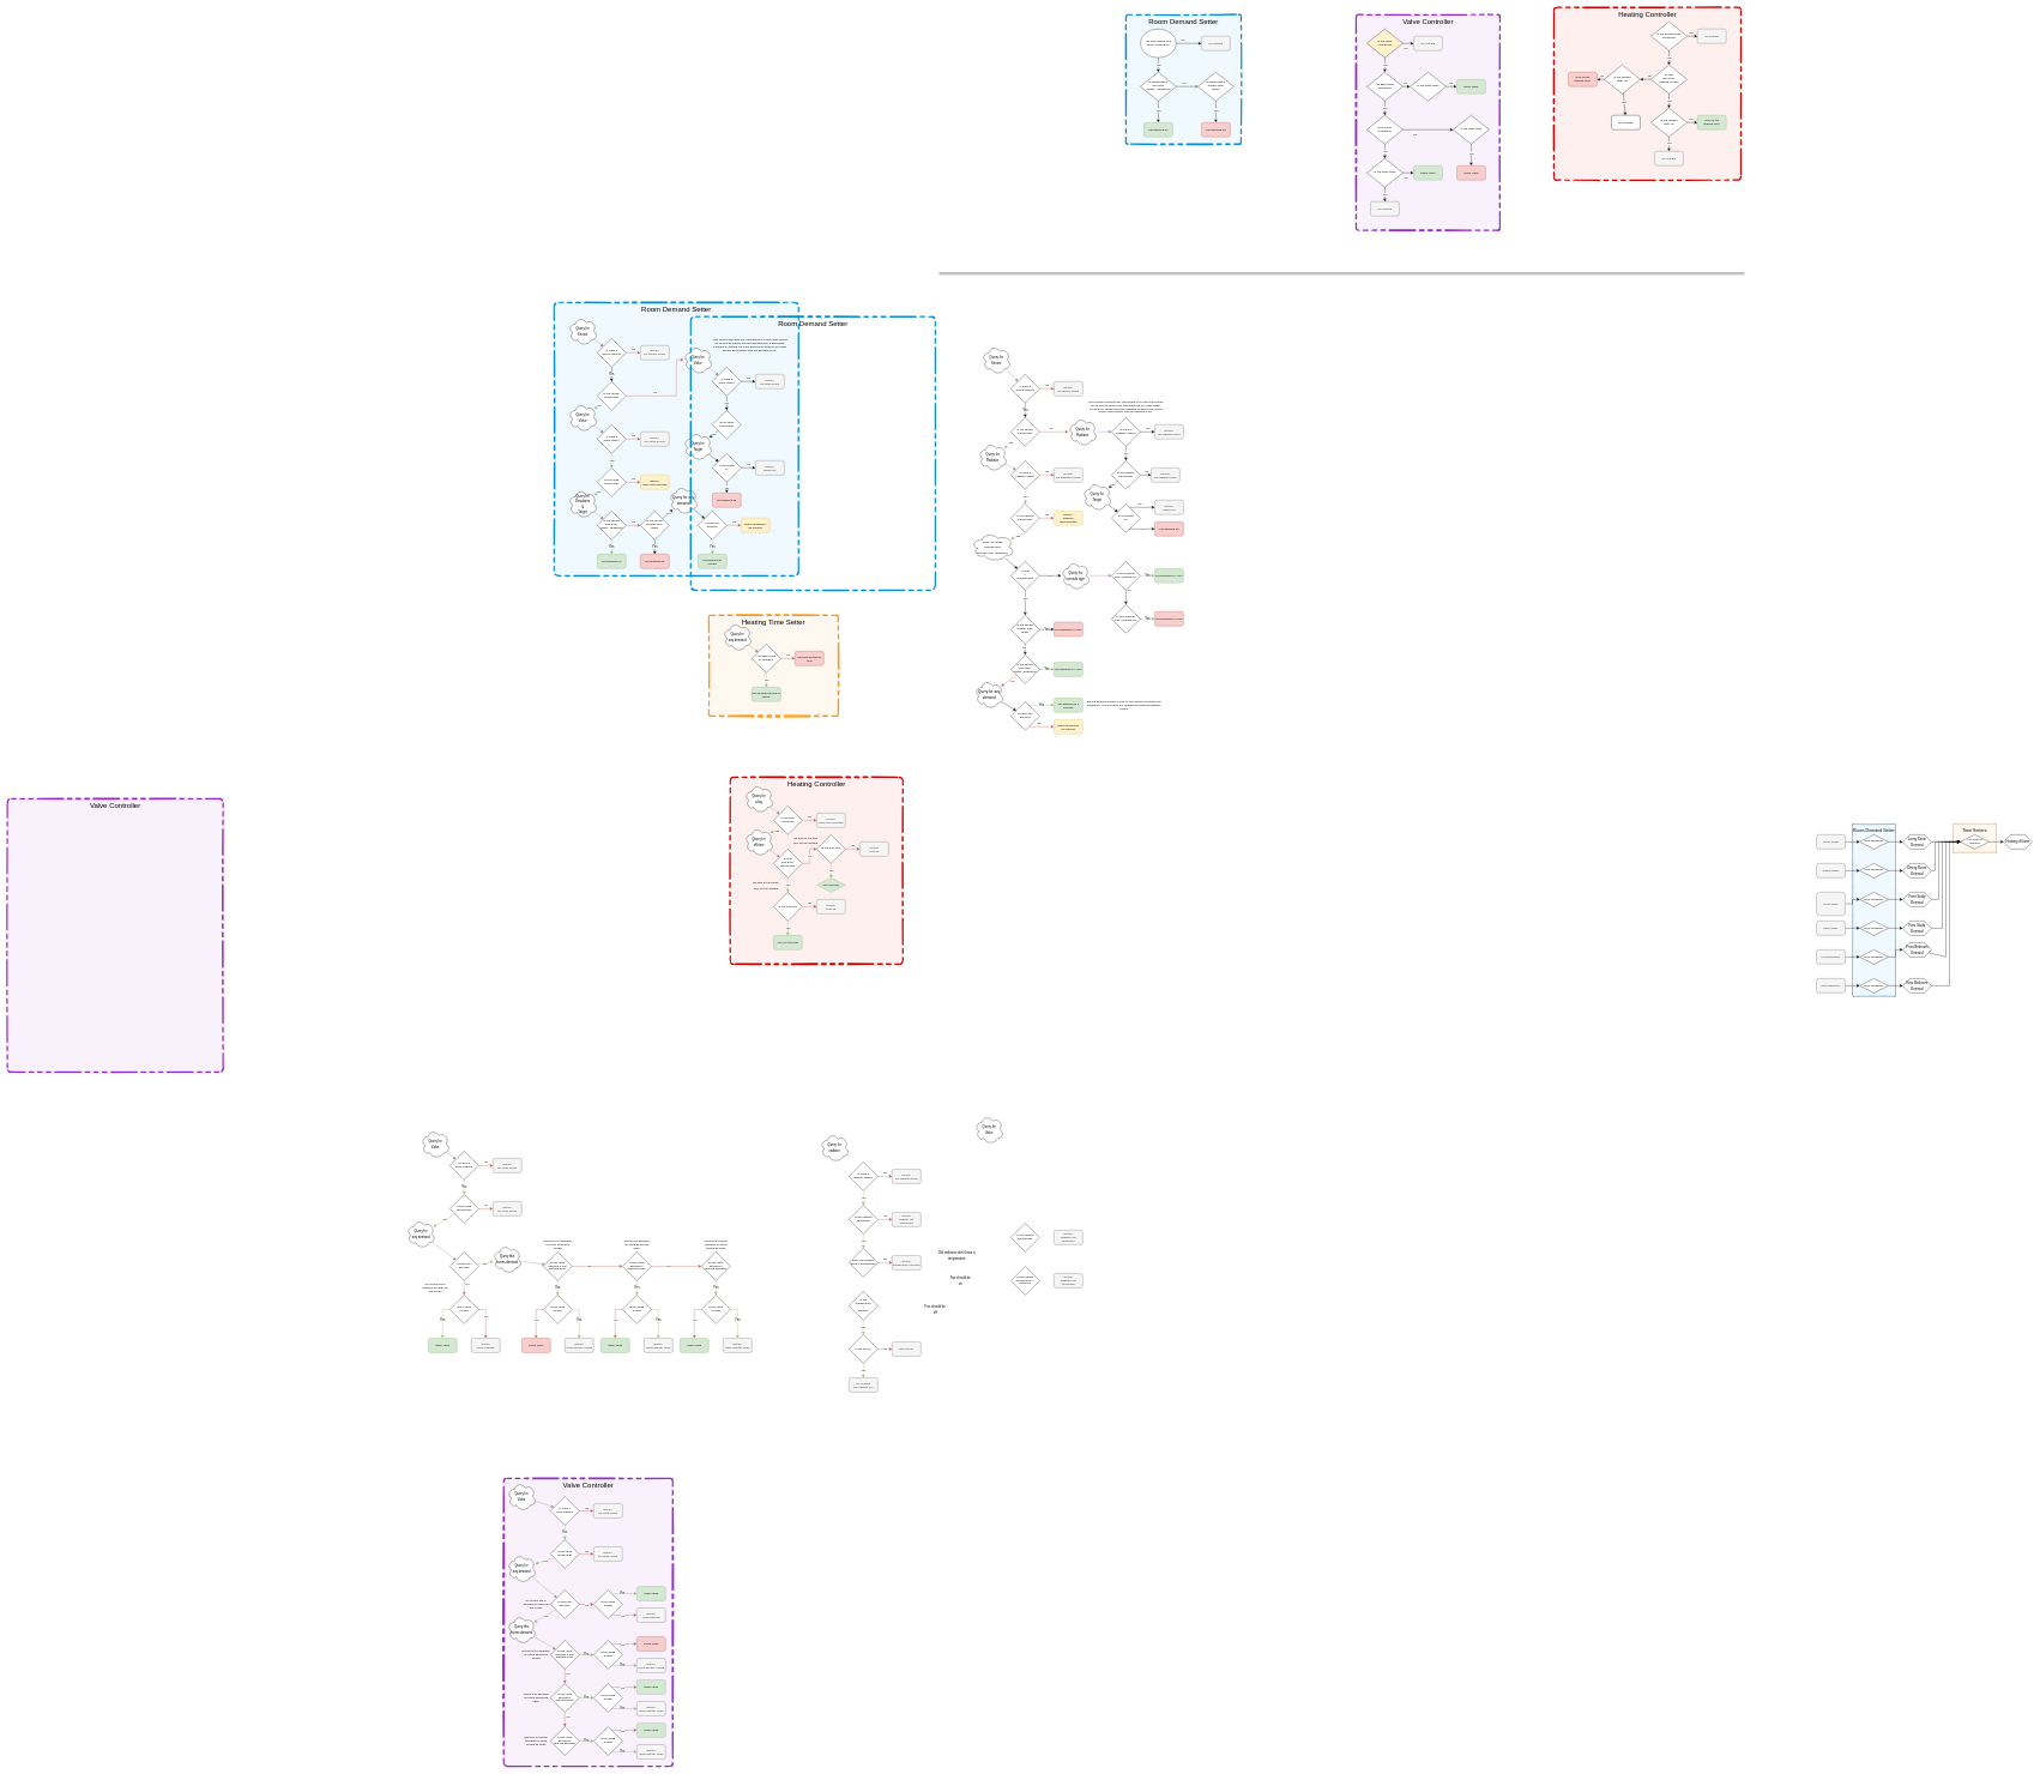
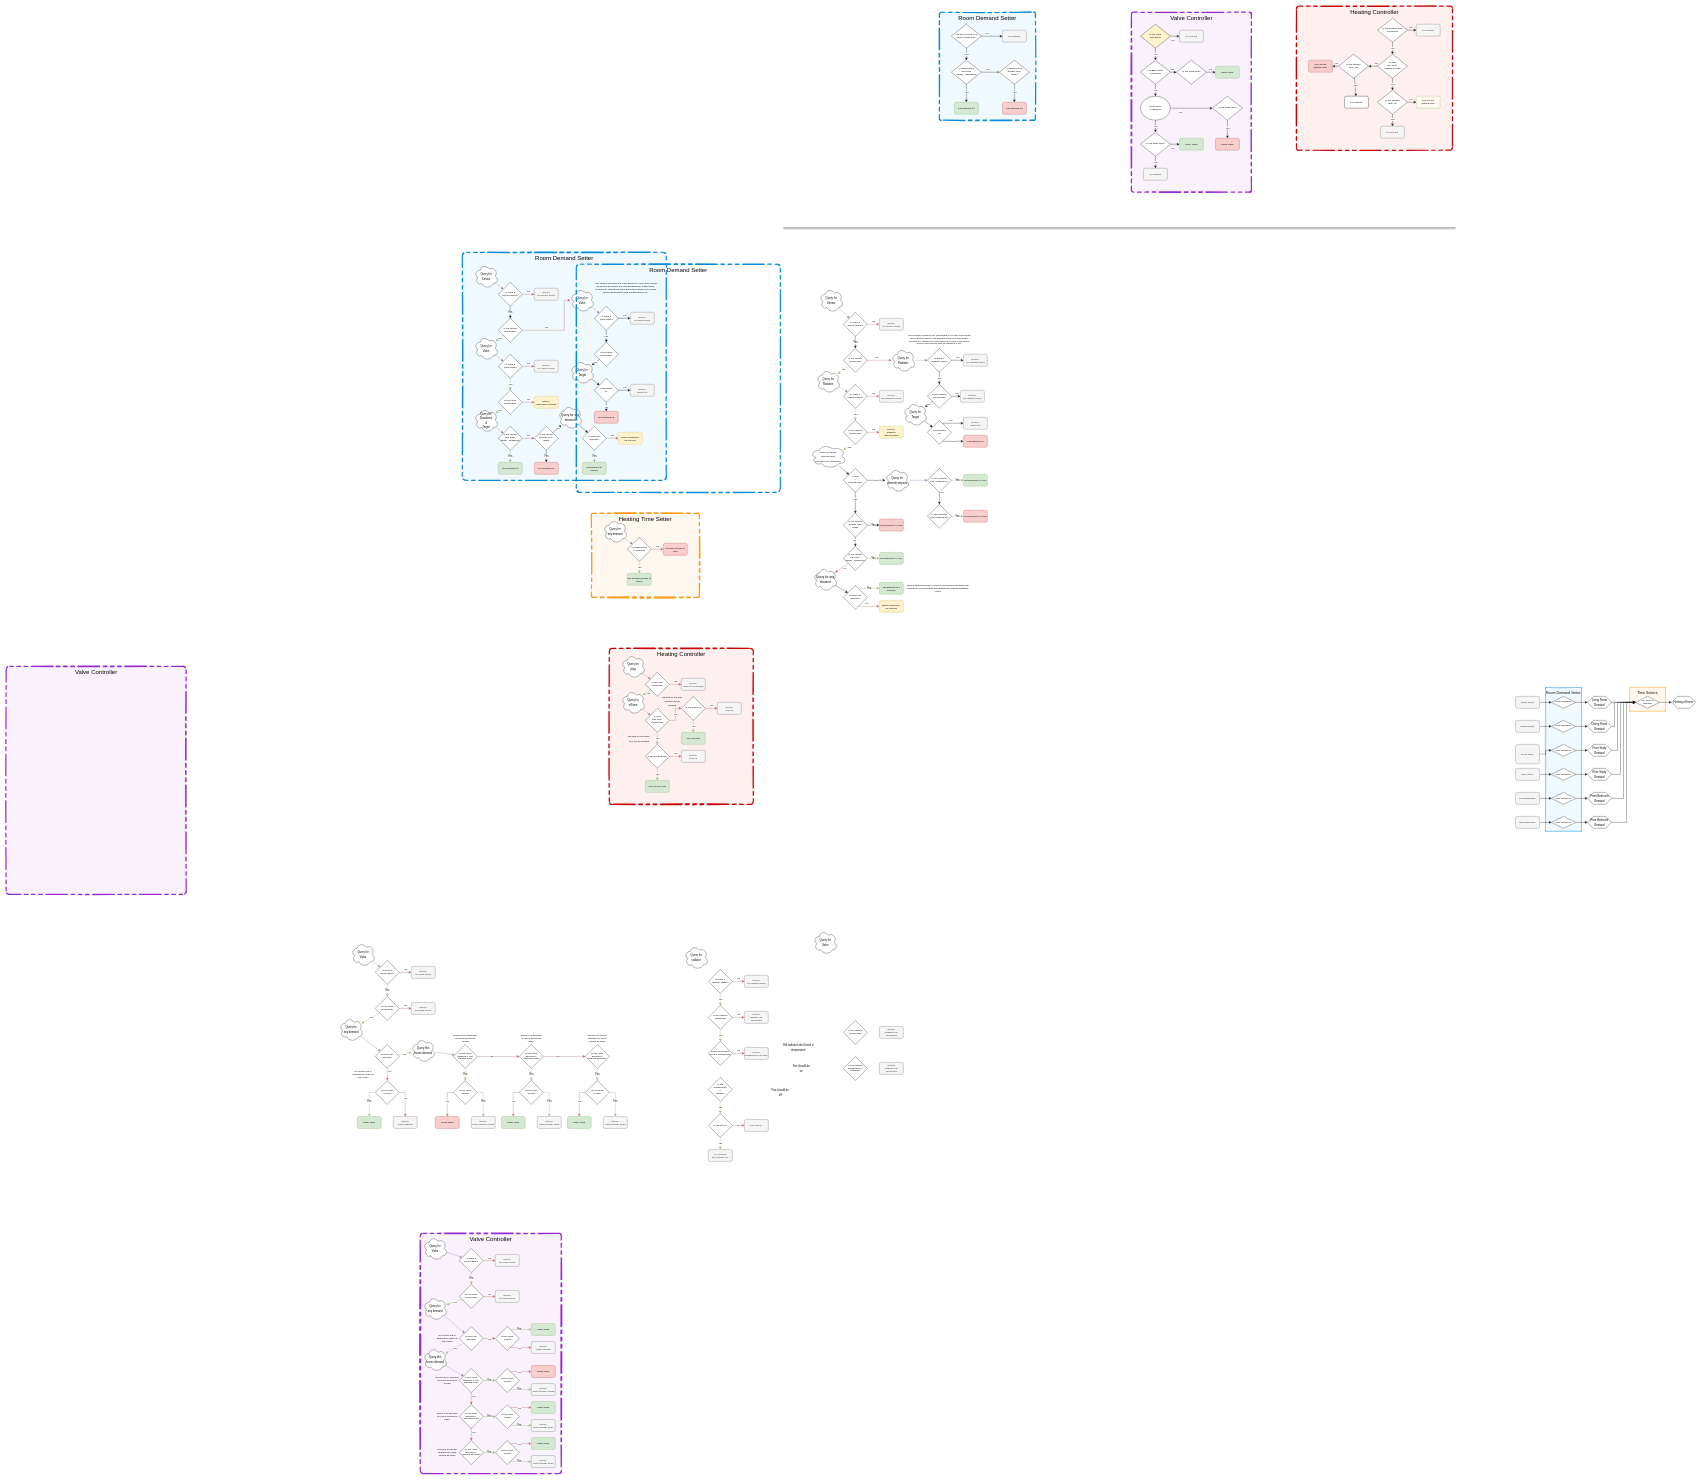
- <mxCell id="73" value="Are both sensor and valve connected?" style="ellipse;whiteSpace=wrap;html=1;shadow=0;fontFamily=Helvetica;fontSize=8;align=center;strokeWidth=1;spacing=6;spacingTop=-4;" parent="71" vertex="1"><mxGeometry x="40" y="40" width="100" height="80" as="geometry" /></mxCell>
+ <mxCell id="73" value="Are both sensor and valve connected?" style="rhombus;whiteSpace=wrap;html=1;shadow=0;fontFamily=Helvetica;fontSize=8;align=center;strokeWidth=1;spacing=6;spacingTop=-4;" parent="71" vertex="1"><mxGeometry x="40" y="40" width="100" height="80" as="geometry" /></mxCell>
- <mxCell id="7" value="Turn on the &lt;br&gt;heating relay" style="rounded=1;whiteSpace=wrap;html=1;fontSize=8;glass=0;strokeWidth=1;shadow=0;fillColor=#d5e8d4;strokeColor=#82b366;" parent="1" vertex="1"><mxGeometry x="4718.93" y="320" width="80" height="40" as="geometry" /></mxCell>
+ <mxCell id="7" value="Turn on the &lt;br&gt;heating relay" style="rounded=1;whiteSpace=wrap;html=1;fontSize=8;glass=0;strokeWidth=1;shadow=0;fillColor=#fff8f0;strokeColor=#82b366;" parent="1" vertex="1"><mxGeometry x="4718.93" y="320" width="80" height="40" as="geometry" /></mxCell>
- <mxCell id="94" value="Is this room &lt;br&gt;in demand" style="rhombus;whiteSpace=wrap;html=1;shadow=0;fontFamily=Helvetica;fontSize=8;align=center;strokeWidth=1;spacing=6;spacingTop=-4;" parent="89" vertex="1"><mxGeometry x="30" y="280" width="100" height="80" as="geometry" /></mxCell>
+ <mxCell id="94" value="Is this room &lt;br&gt;in demand" style="ellipse;whiteSpace=wrap;html=1;shadow=0;fontFamily=Helvetica;fontSize=8;align=center;strokeWidth=1;spacing=6;spacingTop=-4;" parent="89" vertex="1"><mxGeometry x="30" y="280" width="100" height="80" as="geometry" /></mxCell>
- <mxCell id="421" value="&lt;font style=&quot;font-size: 9px&quot;&gt;Query for&lt;br&gt;override type&lt;/font&gt;" style="ellipse;shape=cloud;whiteSpace=wrap;html=1;" parent="1" vertex="1"><mxGeometry x="2950" y="1560" width="80" height="80" as="geometry" /></mxCell>
+ <mxCell id="421" value="&lt;font style=&quot;font-size: 9px&quot;&gt;Query for&lt;br&gt;override setpoint&lt;/font&gt;" style="ellipse;shape=cloud;whiteSpace=wrap;html=1;" parent="1" vertex="1"><mxGeometry x="2950" y="1560" width="80" height="80" as="geometry" /></mxCell>
- <mxCell id="172" value="&lt;font style=&quot;font-size: 8px;&quot;&gt;Off time in the past turn off the heating&lt;/font&gt;" style="text;html=1;strokeColor=none;fillColor=none;align=center;verticalAlign=middle;whiteSpace=wrap;rounded=0;" parent="170" vertex="1"><mxGeometry x="170" y="160" width="80" height="30" as="geometry" /></mxCell>
+ <mxCell id="172" value="&lt;font style=&quot;font-size: 8px;&quot;&gt;Off time in the past radiator off the heating&lt;/font&gt;" style="text;html=1;strokeColor=none;fillColor=none;align=center;verticalAlign=middle;whiteSpace=wrap;rounded=0;" parent="170" vertex="1"><mxGeometry x="170" y="160" width="80" height="30" as="geometry" /></mxCell>
- <mxCell id="193" value="Turn off plug" style="rhombus;whiteSpace=wrap;html=1;fontSize=8;glass=0;strokeWidth=1;shadow=0;fillColor=#d5e8d4;strokeColor=#82b366;" parent="169" vertex="1"><mxGeometry x="240" y="280" width="80" height="40" as="geometry" /></mxCell>
+ <mxCell id="193" value="Turn off plug" style="rounded=1;whiteSpace=wrap;html=1;fontSize=8;glass=0;strokeWidth=1;shadow=0;fillColor=#d5e8d4;strokeColor=#82b366;" parent="169" vertex="1"><mxGeometry x="240" y="280" width="80" height="40" as="geometry" /></mxCell>
- <mxCell id="186" value="Is the plug off?" style="rhombus;whiteSpace=wrap;html=1;shadow=0;fontFamily=Helvetica;fontSize=8;align=center;strokeWidth=1;spacing=6;spacingTop=-4;" parent="169" vertex="1"><mxGeometry x="120" y="320" width="80" height="80" as="geometry" /></mxCell>
+ <mxCell id="186" value="Is sensor plug off?" style="rhombus;whiteSpace=wrap;html=1;shadow=0;fontFamily=Helvetica;fontSize=8;align=center;strokeWidth=1;spacing=6;spacingTop=-4;" parent="169" vertex="1"><mxGeometry x="120" y="320" width="80" height="80" as="geometry" /></mxCell>
- <mxCell id="56" value="&lt;font style=&quot;font-size: 9px&quot;&gt;Front Bedroom Demand&lt;/font&gt;" style="shape=hexagon;perimeter=hexagonPerimeter2;whiteSpace=wrap;html=1;fixedSize=1;" parent="1" vertex="1"><mxGeometry x="5290" y="2620" width="80" height="40" as="geometry" /></mxCell>
+ <mxCell id="56" value="&lt;font style=&quot;font-size: 9px&quot;&gt;Front Bedroom Demand&lt;/font&gt;" style="shape=hexagon;perimeter=hexagonPerimeter2;whiteSpace=wrap;html=1;fixedSize=1;" parent="1" vertex="1"><mxGeometry x="5290" y="2640" width="80" height="40" as="geometry" /></mxCell>
